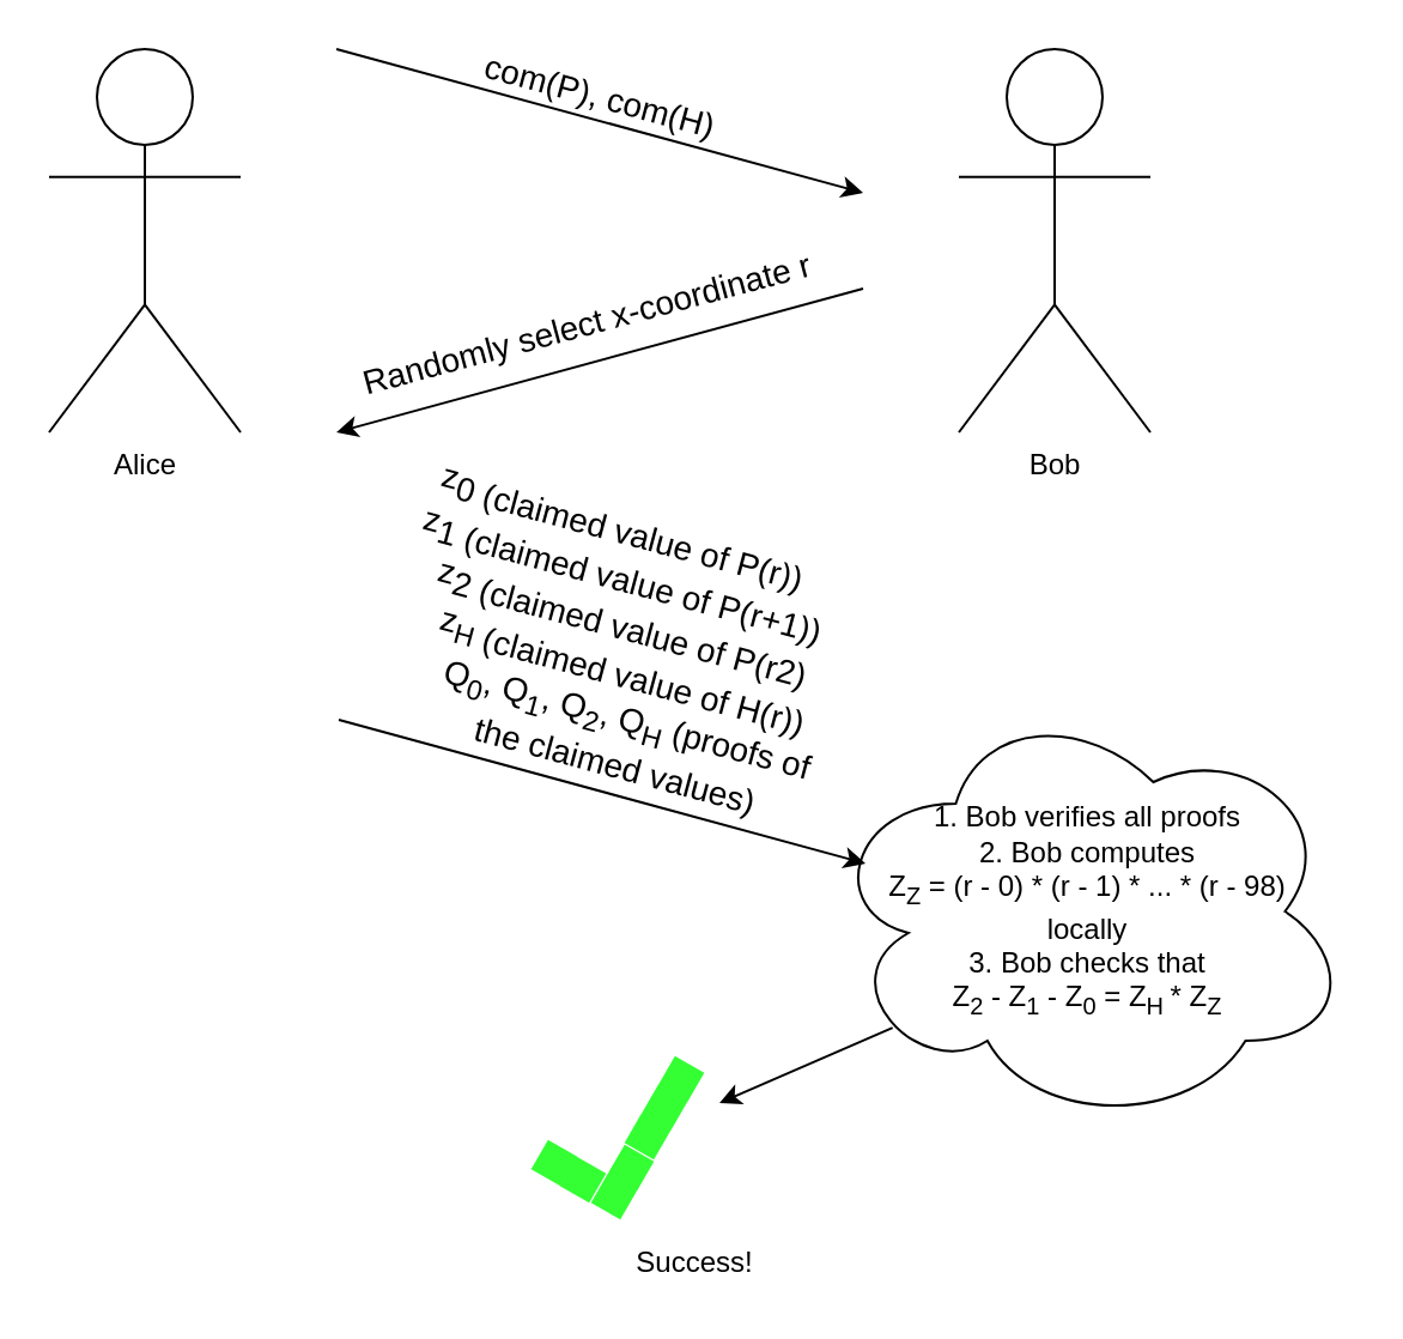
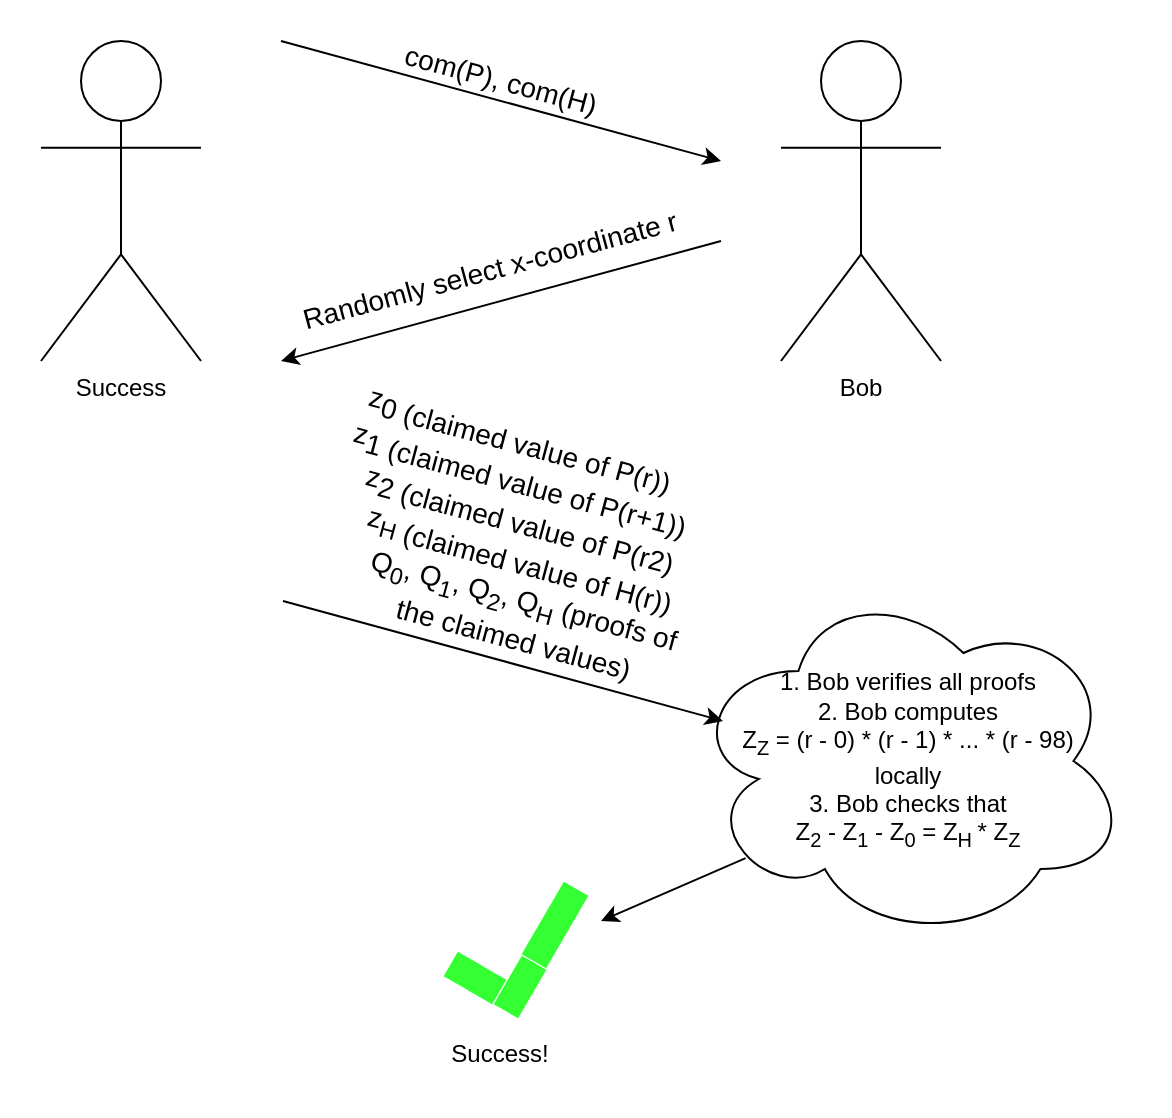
- <mxCell id="3" value="Bob" style="shape=umlActor;verticalLabelPosition=bottom;verticalAlign=top;html=1;outlineConnect=0;" parent="1" vertex="1"><mxGeometry x="400" y="20" width="80" height="160" as="geometry" /></mxCell>
+ <mxCell id="3" value="Bob" style="shape=umlActor;verticalLabelPosition=bottom;verticalAlign=top;html=1;outlineConnect=0;" parent="1" vertex="1"><mxGeometry x="390" y="20" width="80" height="160" as="geometry" /></mxCell>
- <mxCell id="2" value="Alice" style="shape=umlActor;verticalLabelPosition=bottom;verticalAlign=top;html=1;outlineConnect=0;" parent="1" vertex="1"><mxGeometry x="20" y="20" width="80" height="160" as="geometry" /></mxCell>
+ <mxCell id="2" value="Success" style="shape=umlActor;verticalLabelPosition=bottom;verticalAlign=top;html=1;outlineConnect=0;" parent="1" vertex="1"><mxGeometry x="20" y="20" width="80" height="160" as="geometry" /></mxCell>
- <mxCell id="15" value="Success!" style="text;html=1;strokeColor=none;fillColor=none;align=center;verticalAlign=middle;whiteSpace=wrap;rounded=0;" parent="1" vertex="1"><mxGeometry x="270" y="517" width="40" height="20" as="geometry" /></mxCell>
+ <mxCell id="15" value="Success!" style="text;html=1;strokeColor=none;fillColor=none;align=center;verticalAlign=middle;whiteSpace=wrap;rounded=0;" parent="1" vertex="1"><mxGeometry x="230" y="517" width="40" height="20" as="geometry" /></mxCell>
